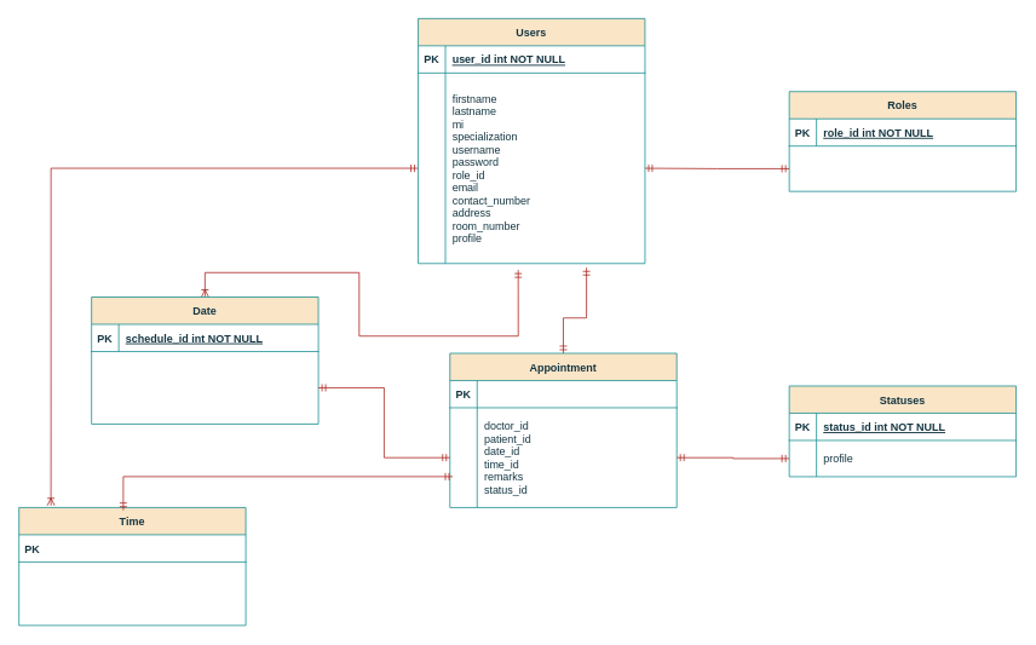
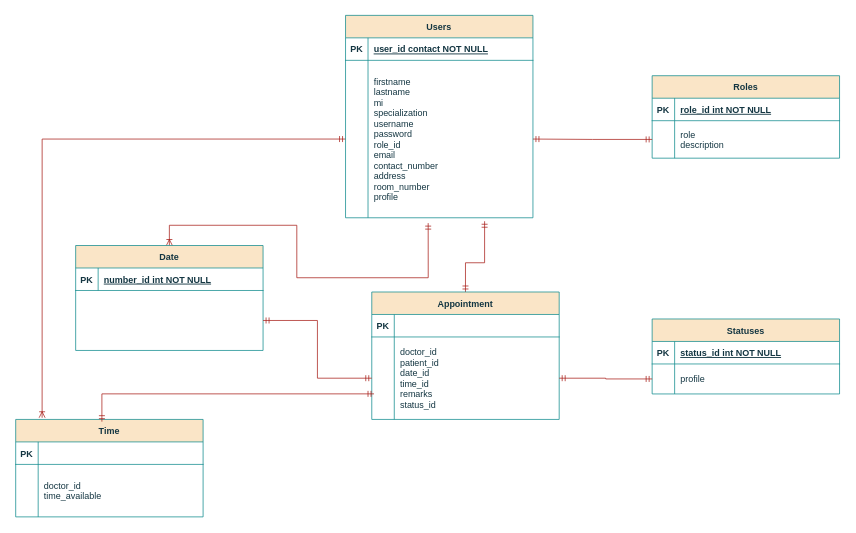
- <mxCell id="26" value="user_id int NOT NULL " style="shape=partialRectangle;overflow=hidden;connectable=0;fillColor=none;top=0;left=0;bottom=0;right=0;align=left;spacingLeft=6;fontStyle=5;labelBackgroundColor=none;strokeColor=#0F8B8D;fontColor=#143642;" vertex="1" parent="24"><mxGeometry x="30" width="220" height="30" as="geometry"><mxRectangle width="220" height="30" as="alternateBounds" /></mxGeometry></mxCell>
+ <mxCell id="26" value="user_id contact NOT NULL " style="shape=partialRectangle;overflow=hidden;connectable=0;fillColor=none;top=0;left=0;bottom=0;right=0;align=left;spacingLeft=6;fontStyle=5;labelBackgroundColor=none;strokeColor=#0F8B8D;fontColor=#143642;" vertex="1" parent="24"><mxGeometry x="30" width="220" height="30" as="geometry"><mxRectangle width="220" height="30" as="alternateBounds" /></mxGeometry></mxCell>
+ <mxCell id="36" value="role&#10;description" style="shape=partialRectangle;overflow=hidden;connectable=0;fillColor=none;top=0;left=0;bottom=0;right=0;align=left;spacingLeft=6;labelBackgroundColor=none;strokeColor=#0F8B8D;fontColor=#143642;" vertex="1" parent="34"><mxGeometry x="30" width="220" height="50" as="geometry"><mxRectangle width="220" height="50" as="alternateBounds" /></mxGeometry></mxCell>
- <mxCell id="13" value="schedule_id int NOT NULL " style="shape=partialRectangle;overflow=hidden;connectable=0;fillColor=none;top=0;left=0;bottom=0;right=0;align=left;spacingLeft=6;fontStyle=5;labelBackgroundColor=none;strokeColor=#0F8B8D;fontColor=#143642;" parent="11" vertex="1"><mxGeometry x="30" width="220" height="30" as="geometry"><mxRectangle width="220" height="30" as="alternateBounds" /></mxGeometry></mxCell>
+ <mxCell id="13" value="number_id int NOT NULL " style="shape=partialRectangle;overflow=hidden;connectable=0;fillColor=none;top=0;left=0;bottom=0;right=0;align=left;spacingLeft=6;fontStyle=5;labelBackgroundColor=none;strokeColor=#0F8B8D;fontColor=#143642;" parent="11" vertex="1"><mxGeometry x="30" width="220" height="30" as="geometry"><mxRectangle width="220" height="30" as="alternateBounds" /></mxGeometry></mxCell>
+ <mxCell id="22" value="doctor_id&#10;time_available" style="shape=partialRectangle;overflow=hidden;connectable=0;fillColor=none;top=0;left=0;bottom=0;right=0;align=left;spacingLeft=6;labelBackgroundColor=none;strokeColor=#0F8B8D;fontColor=#143642;" parent="20" vertex="1"><mxGeometry x="30" width="220" height="70" as="geometry"><mxRectangle width="220" height="70" as="alternateBounds" /></mxGeometry></mxCell>
